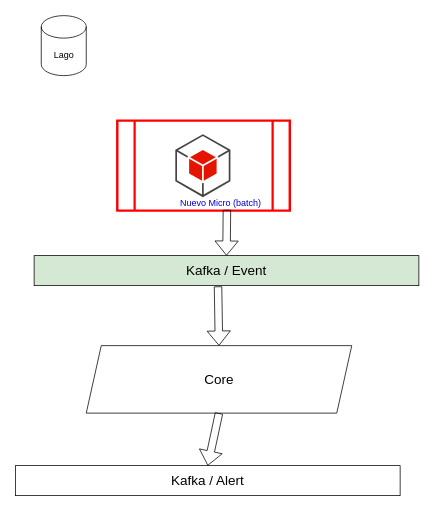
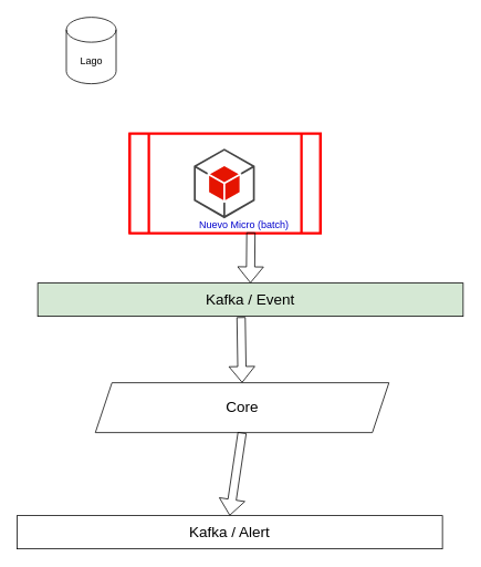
- <mxCell id="6" value="Lago" style="shape=cylinder3;whiteSpace=wrap;html=1;boundedLbl=1;backgroundOutline=1;size=15;" vertex="1" parent="1"><mxGeometry x="54.5" y="20" width="60" height="80" as="geometry" /></mxCell>
+ <mxCell id="6" value="Lago" style="shape=cylinder3;whiteSpace=wrap;html=1;boundedLbl=1;backgroundOutline=1;size=15;" vertex="1" parent="1"><mxGeometry x="79.5" y="20" width="60" height="80" as="geometry" /></mxCell>
- <mxCell id="8" value="Core" style="shape=parallelogram;perimeter=parallelogramPerimeter;whiteSpace=wrap;html=1;fixedSize=1;fontSize=18;" vertex="1" parent="1"><mxGeometry x="114.5" y="460" width="354" height="90" as="geometry" /></mxCell>
+ <mxCell id="8" value="Core" style="shape=parallelogram;perimeter=parallelogramPerimeter;whiteSpace=wrap;html=1;fixedSize=1;fontSize=18;" vertex="1" parent="1"><mxGeometry x="114.5" y="460" width="354" height="60" as="geometry" /></mxCell>
